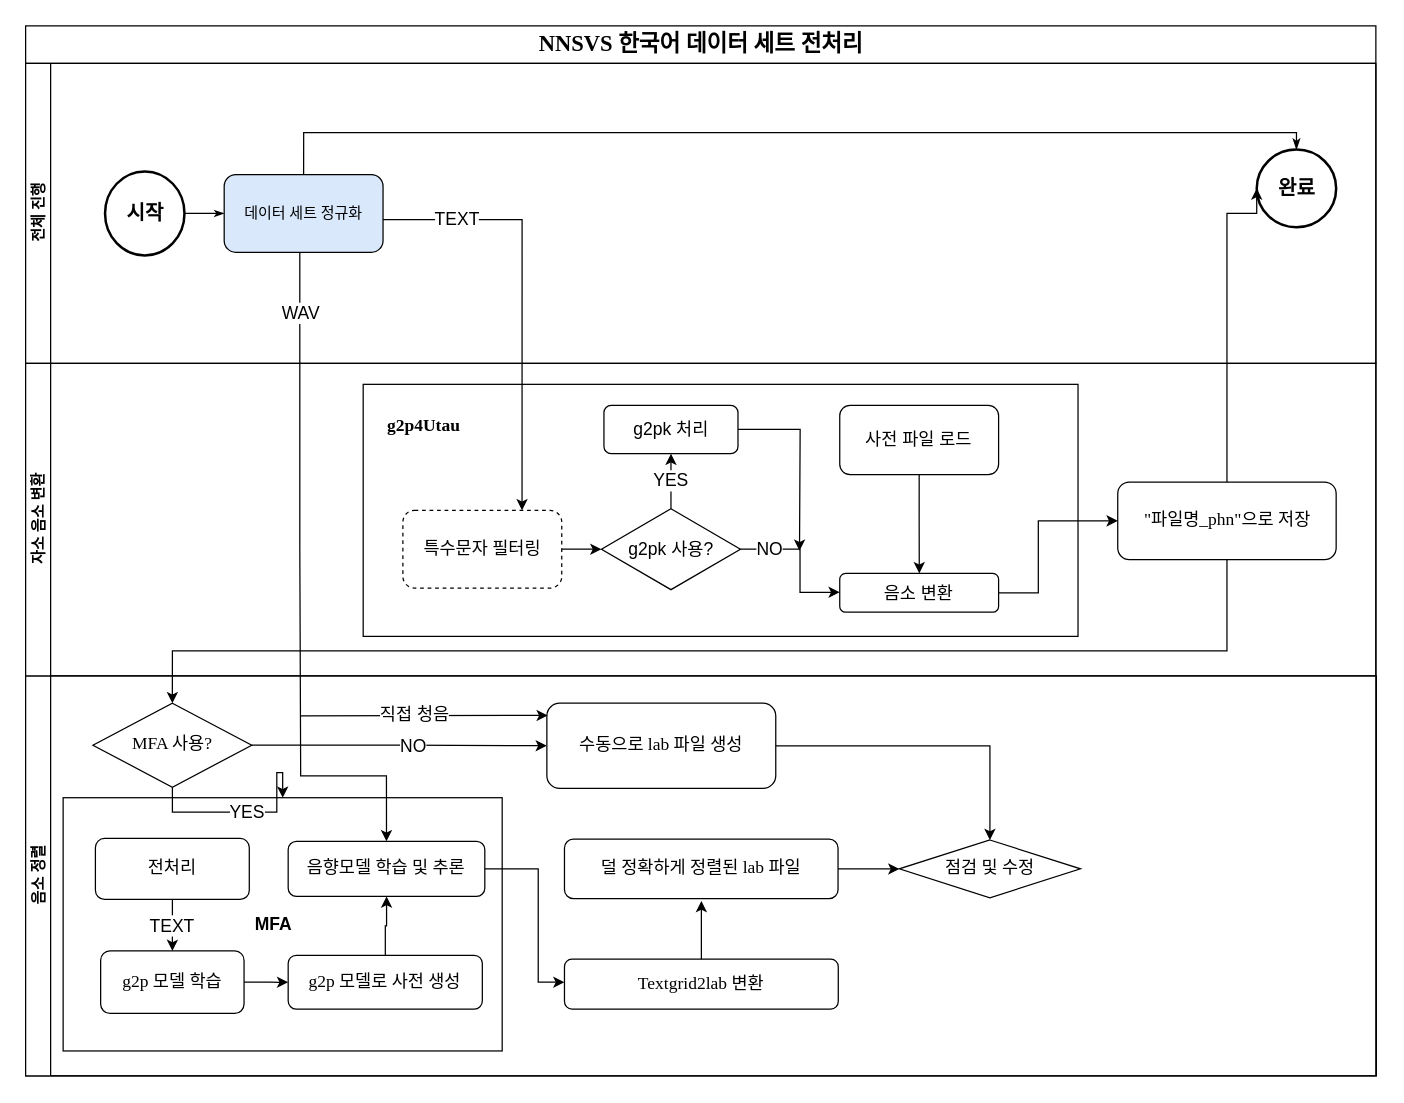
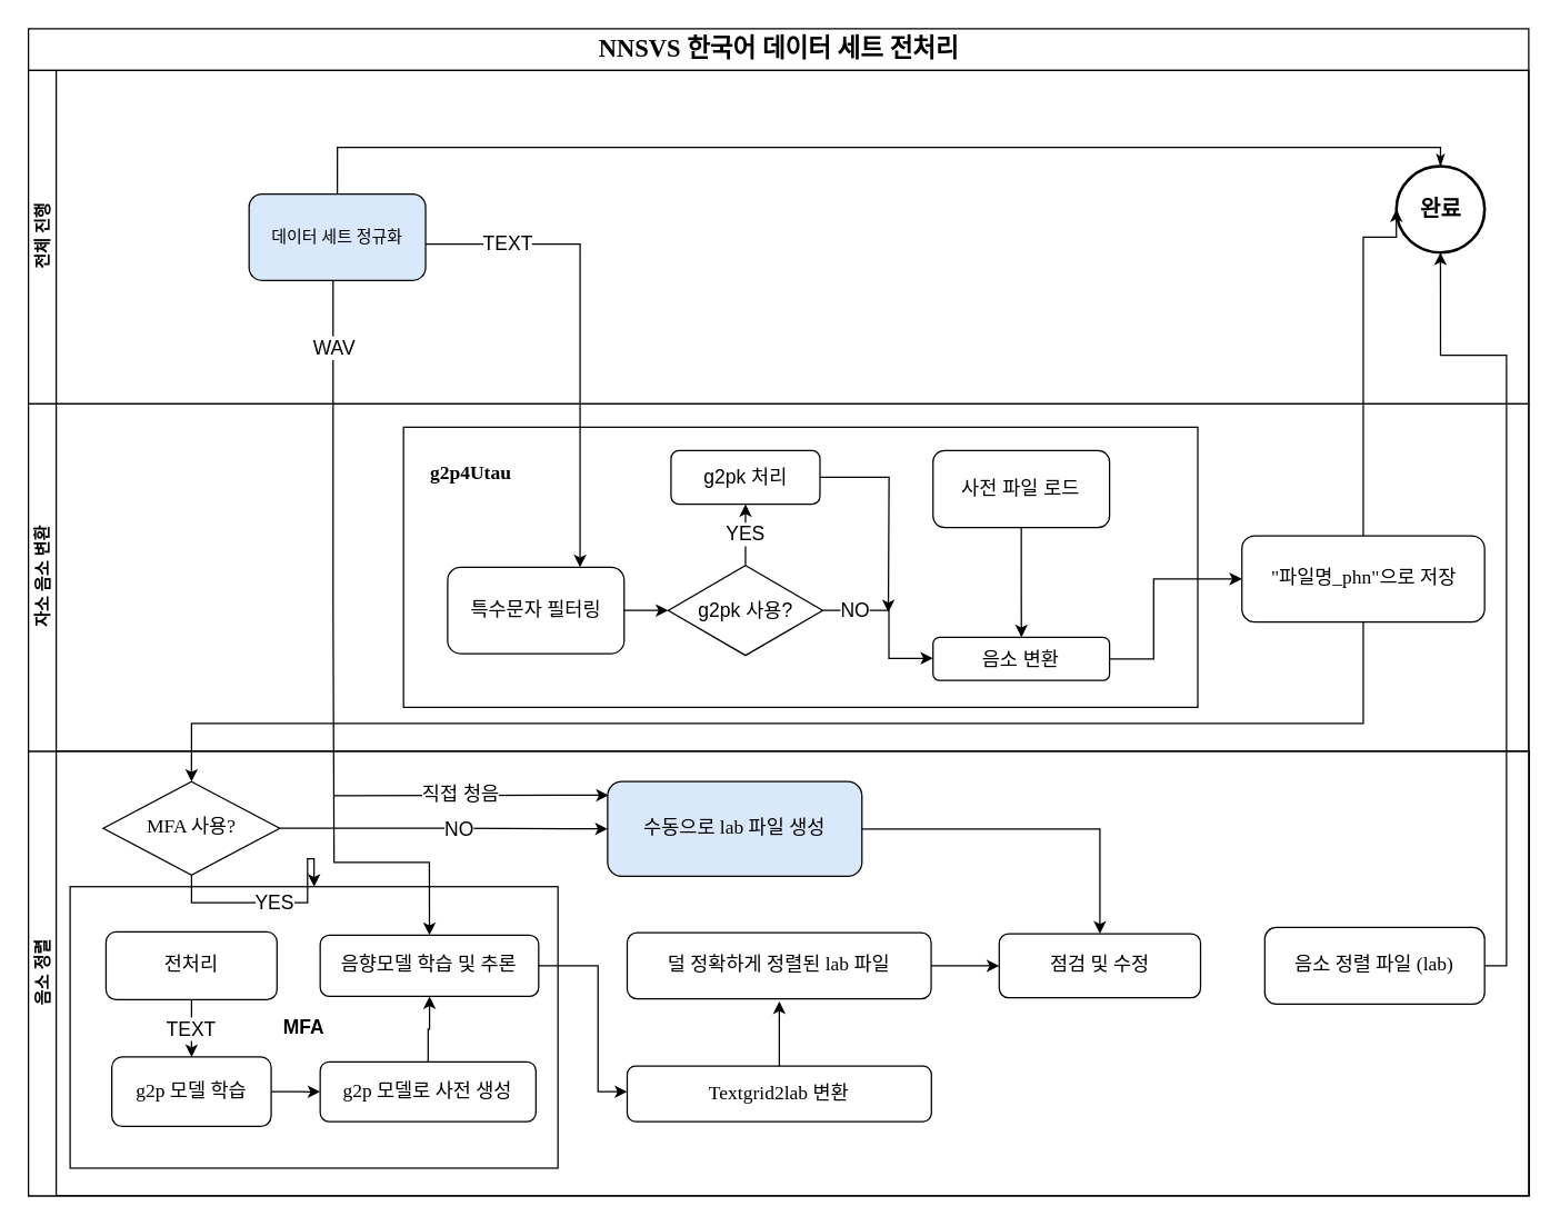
- <mxCell id="5" value="&lt;font style=&quot;font-size: 16px;&quot;&gt;&lt;span style=&quot;font-size: 16px;&quot;&gt;시작&lt;/span&gt;&lt;/font&gt;" style="ellipse;whiteSpace=wrap;html=1;rounded=0;shadow=0;labelBackgroundColor=none;strokeWidth=2;fontFamily=Verdana;fontSize=16;align=center;fontStyle=1;labelBorderColor=none;" parent="3" vertex="1"><mxGeometry x="63.529" y="86.52" width="63.529" height="67.2" as="geometry" /></mxCell>
- <mxCell id="4" style="edgeStyle=orthogonalEdgeStyle;rounded=0;html=1;labelBackgroundColor=none;startArrow=none;startFill=0;startSize=5;endArrow=classicThin;endFill=1;endSize=5;jettySize=auto;orthogonalLoop=1;strokeWidth=1;fontFamily=Verdana;fontSize=8" parent="3" source="5" target="6" edge="1"><mxGeometry relative="1" as="geometry" /></mxCell>
+ <mxCell id="55" style="edgeStyle=orthogonalEdgeStyle;rounded=0;orthogonalLoop=1;jettySize=auto;html=1;entryX=0.5;entryY=1;entryDx=0;entryDy=0;fontSize=10;strokeColor=default;exitX=1;exitY=0.5;exitDx=0;exitDy=0;" parent="1" source="25" target="8" edge="1"><mxGeometry relative="1" as="geometry"><Array as="points"><mxPoint x="1084" y="694" /><mxPoint x="1084" y="255" /><mxPoint x="1037" y="255" /></Array></mxGeometry></mxCell>
- <mxCell id="38" value="&lt;font style=&quot;font-size: 14px&quot;&gt;특수문자 필터링&lt;/font&gt;" style="rounded=1;whiteSpace=wrap;html=1;shadow=0;labelBackgroundColor=none;strokeWidth=1;fontFamily=Verdana;fontSize=8;align=center;dashed=1;" parent="36" vertex="1"><mxGeometry x="31.765" y="100.8" width="127.059" height="62.16" as="geometry" /></mxCell>
+ <mxCell id="38" value="&lt;font style=&quot;font-size: 14px&quot;&gt;특수문자 필터링&lt;/font&gt;" style="rounded=1;whiteSpace=wrap;html=1;shadow=0;labelBackgroundColor=none;strokeWidth=1;fontFamily=Verdana;fontSize=8;align=center;" parent="36" vertex="1"><mxGeometry x="31.765" y="100.8" width="127.059" height="62.16" as="geometry" /></mxCell>
- <mxCell id="24" value="&lt;font style=&quot;font-size: 14px&quot;&gt;수동으로 lab 파일 생성&lt;/font&gt;" style="rounded=1;whiteSpace=wrap;html=1;fontSize=8;fontFamily=Verdana;strokeWidth=1;shadow=0;labelBackgroundColor=none;" parent="11" vertex="1"><mxGeometry x="416.91" y="21.84" width="183.09" height="68.16" as="geometry" /></mxCell>
+ <mxCell id="24" value="&lt;font style=&quot;font-size: 14px&quot;&gt;수동으로 lab 파일 생성&lt;/font&gt;" style="rounded=1;whiteSpace=wrap;html=1;fontSize=8;fontFamily=Verdana;strokeWidth=1;shadow=0;labelBackgroundColor=none;fillColor=#dae8fc;" parent="11" vertex="1"><mxGeometry x="416.91" y="21.84" width="183.09" height="68.16" as="geometry" /></mxCell>
- <mxCell id="23" value="&lt;font style=&quot;font-size: 14px&quot;&gt;점검 및 수정&lt;/font&gt;" style="rhombus;whiteSpace=wrap;html=1;fontSize=8;fontFamily=Verdana;strokeWidth=1;shadow=0;labelBackgroundColor=none;" parent="11" vertex="1"><mxGeometry x="698.824" y="131.258" width="144.926" height="46.183" as="geometry" /></mxCell>
+ <mxCell id="23" value="&lt;font style=&quot;font-size: 14px&quot;&gt;점검 및 수정&lt;/font&gt;" style="whiteSpace=wrap;html=1;fontSize=8;fontFamily=Verdana;rounded=1;strokeWidth=1;shadow=0;labelBackgroundColor=none;" parent="11" vertex="1"><mxGeometry x="698.824" y="131.258" width="144.926" height="46.183" as="geometry" /></mxCell>
+ <mxCell id="25" value="음소 정렬 파일 (lab)" style="rounded=1;whiteSpace=wrap;html=1;fontSize=14;fontFamily=Verdana;strokeWidth=1;shadow=0;labelBackgroundColor=none;" parent="11" vertex="1"><mxGeometry x="890" y="126.81" width="158.24" height="55.14" as="geometry" /></mxCell>
